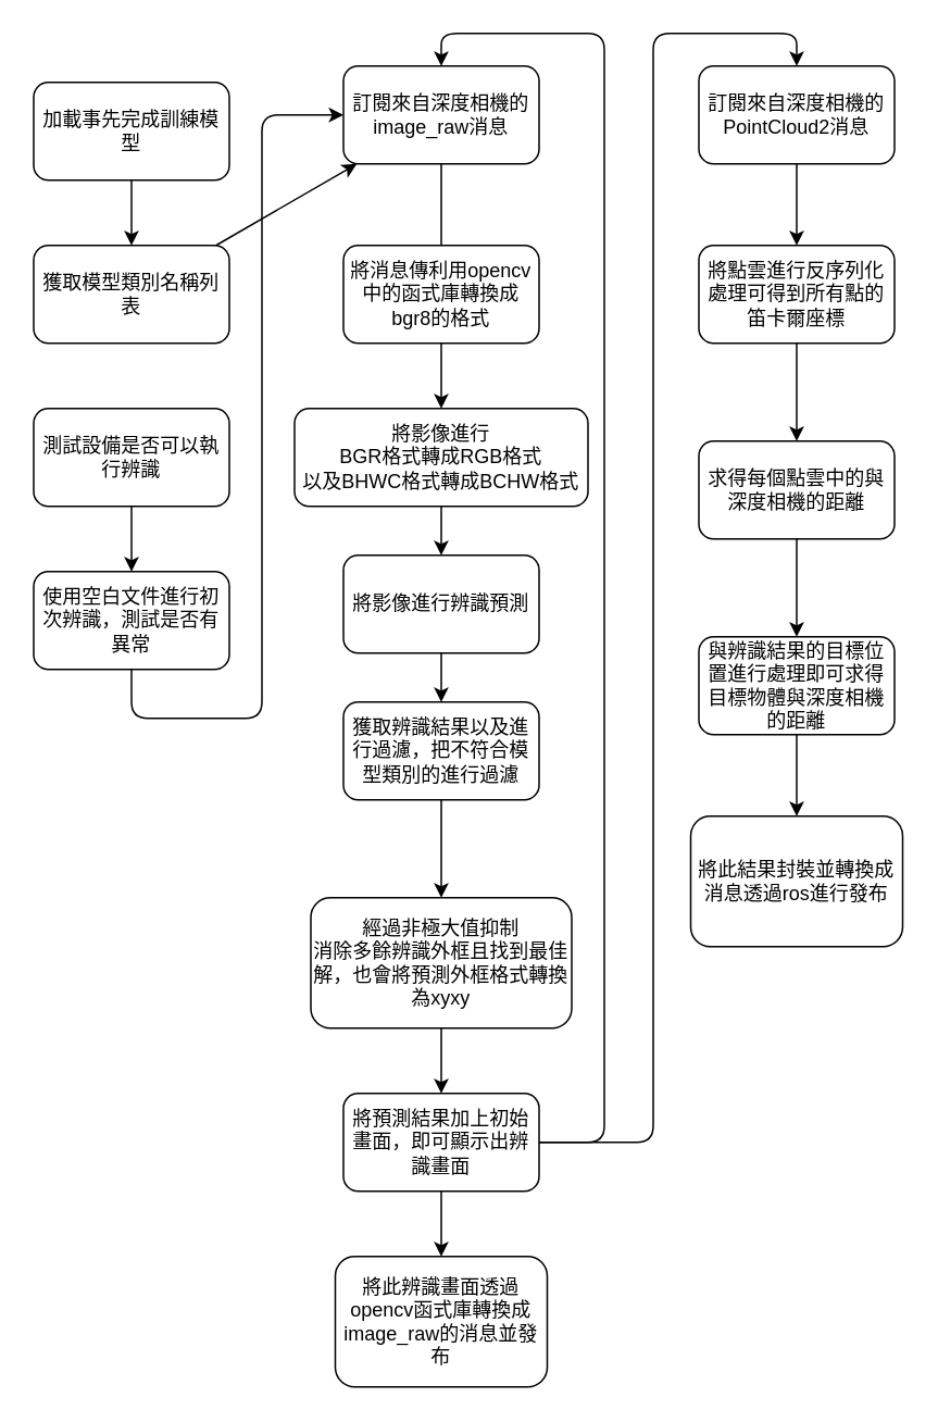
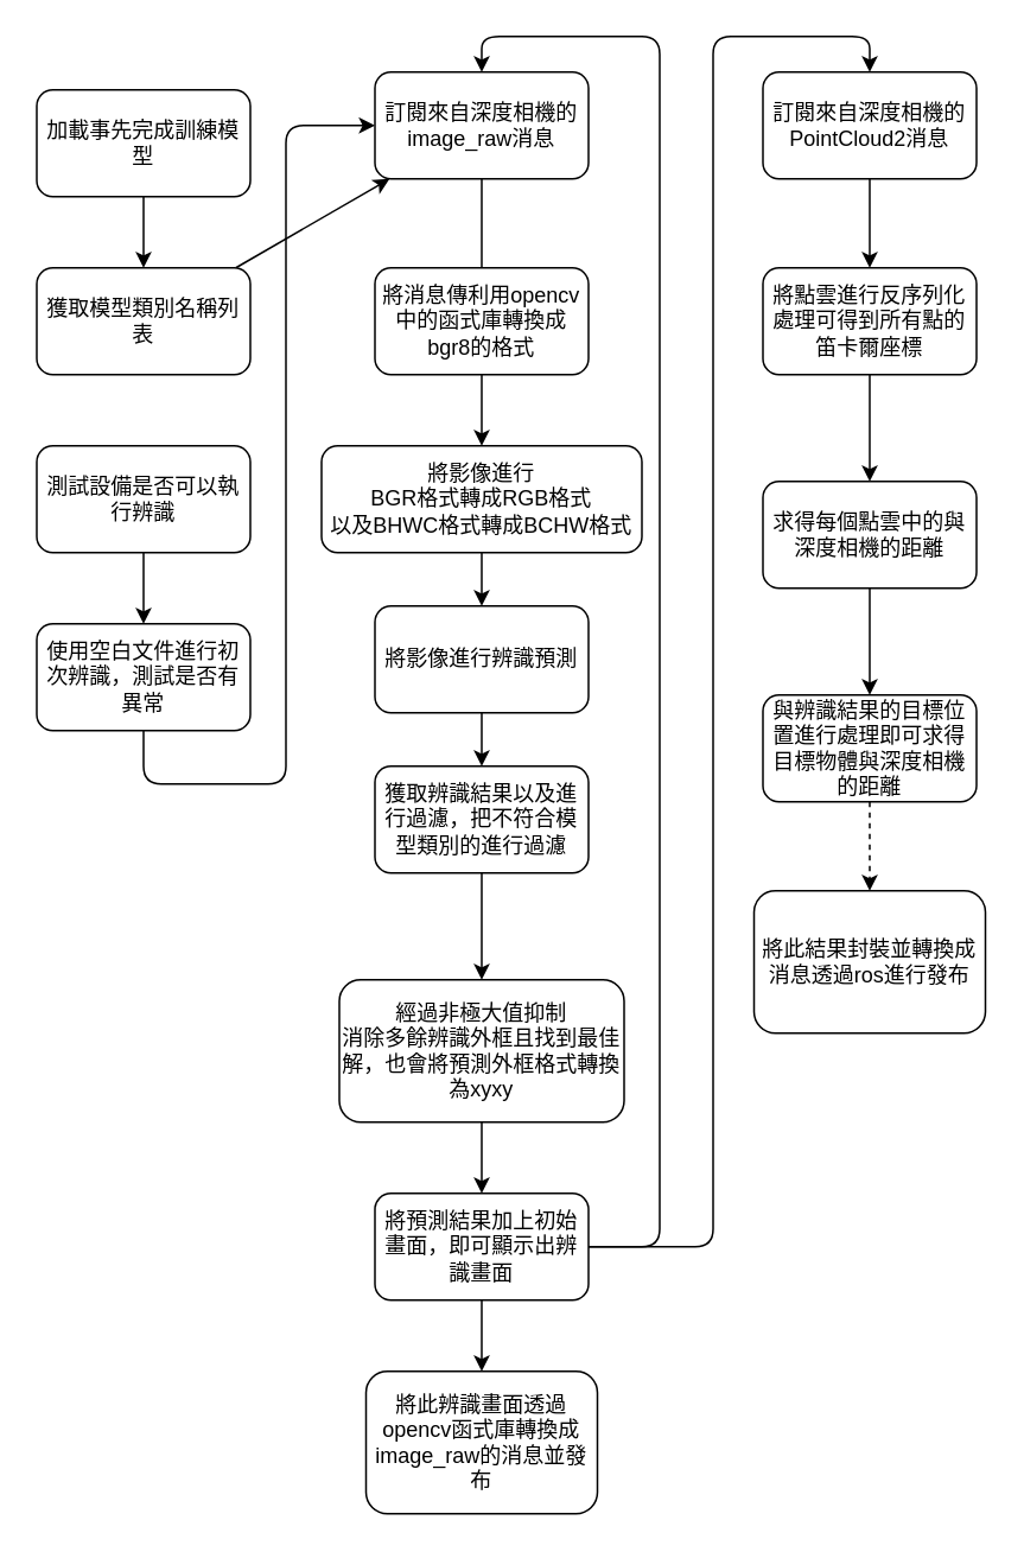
- <mxCell id="33" style="edgeStyle=none;html=1;entryX=0.5;entryY=0;entryDx=0;entryDy=0;" parent="1" source="34" target="35" edge="1"><mxGeometry relative="1" as="geometry" /></mxCell>
+ <mxCell id="33" style="edgeStyle=none;html=1;entryX=0.5;entryY=0;entryDx=0;entryDy=0;dashed=1;" parent="1" source="34" target="35" edge="1"><mxGeometry relative="1" as="geometry" /></mxCell>
